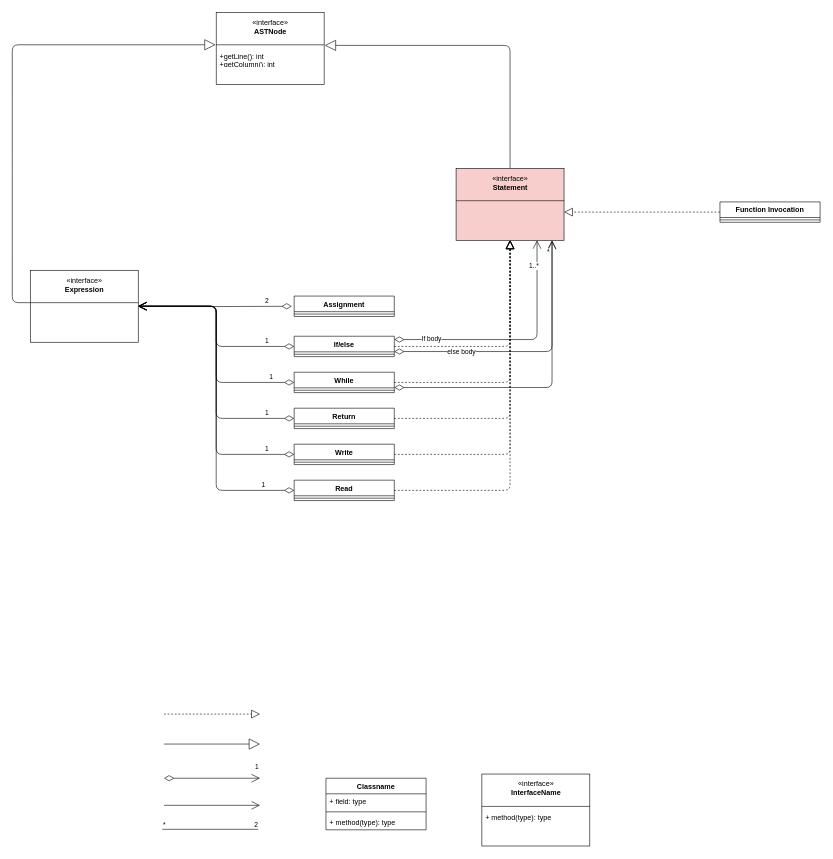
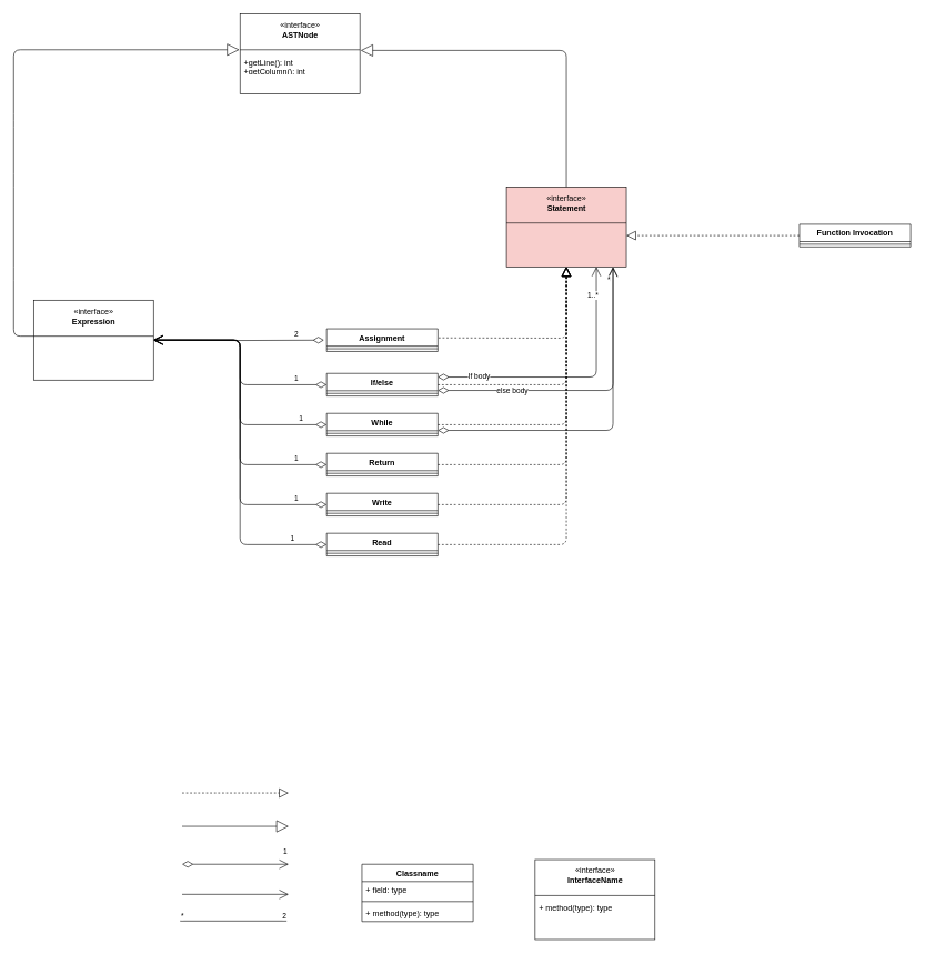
+ <mxCell id="24" value="" style="endArrow=block;dashed=1;endFill=0;endSize=12;html=1;entryX=0.5;entryY=1;entryDx=0;entryDy=0;exitX=1.006;exitY=0.4;exitDx=0;exitDy=0;exitPerimeter=0;" parent="1" source="22" target="20" edge="1"><mxGeometry width="160" relative="1" as="geometry"><mxPoint x="450" y="440" as="sourcePoint" /><mxPoint x="610" y="440" as="targetPoint" /><Array as="points"><mxPoint x="850" y="507" /></Array></mxGeometry></mxCell>
